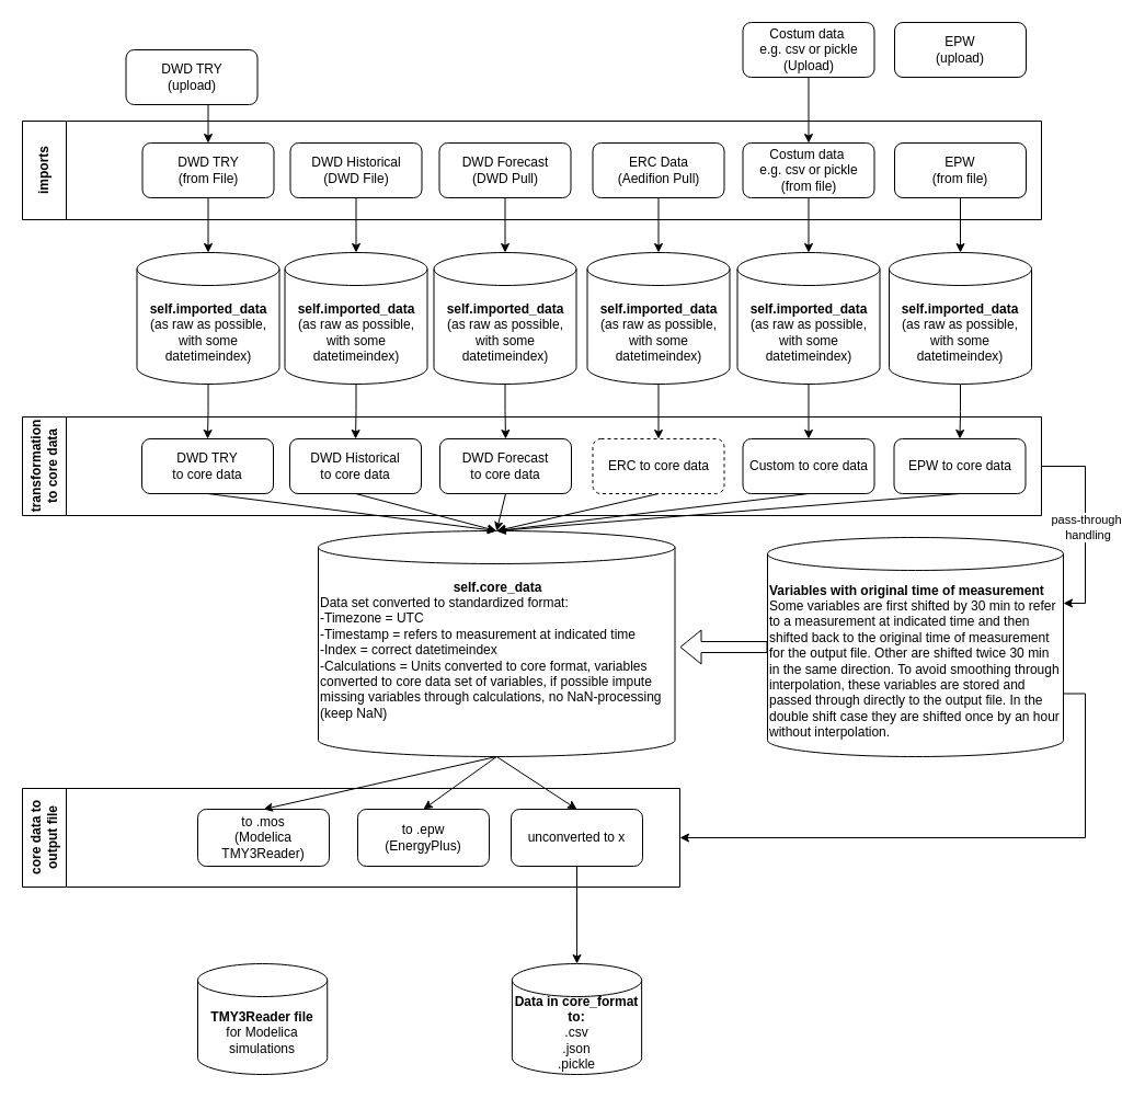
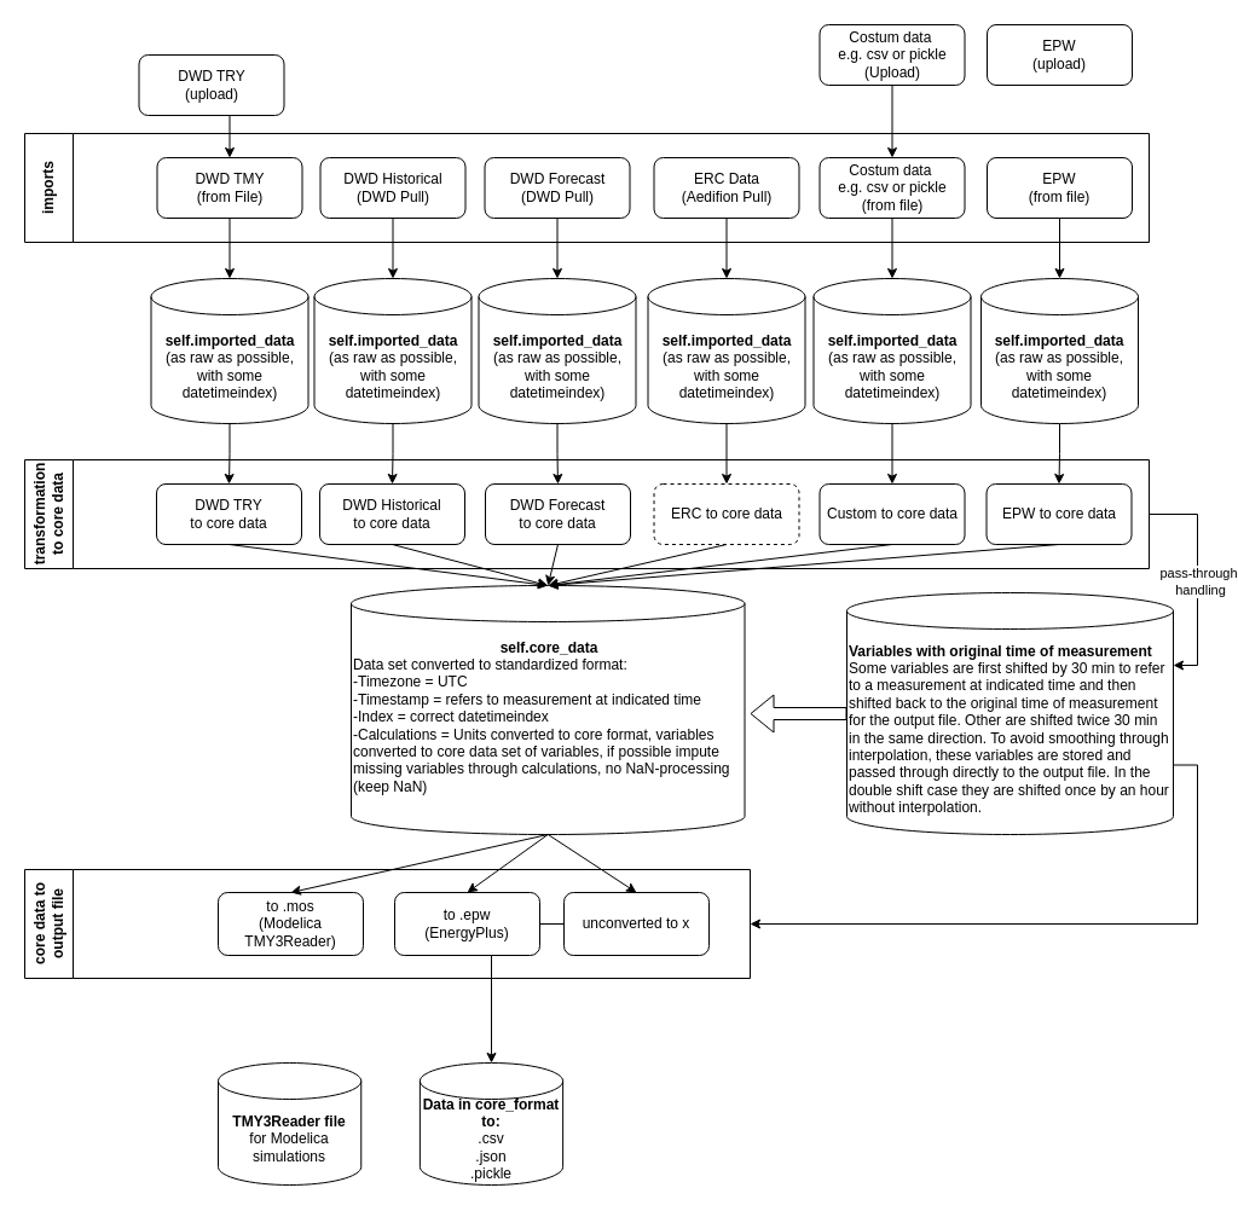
- <mxCell id="8" value="DWD TRY&lt;br&gt;(from File)" style="rounded=1;whiteSpace=wrap;html=1;fontSize=12;glass=0;strokeWidth=1;shadow=0;" parent="1" vertex="1"><mxGeometry x="129.5" y="130" width="120" height="50" as="geometry" /></mxCell>
+ <mxCell id="8" value="DWD TMY&lt;br&gt;(from File)" style="rounded=1;whiteSpace=wrap;html=1;fontSize=12;glass=0;strokeWidth=1;shadow=0;" parent="1" vertex="1"><mxGeometry x="129.5" y="130" width="120" height="50" as="geometry" /></mxCell>
- <mxCell id="6" value="DWD Historical&lt;br&gt;(DWD File)" style="rounded=1;whiteSpace=wrap;html=1;fontSize=12;glass=0;strokeWidth=1;shadow=0;" parent="1" vertex="1"><mxGeometry x="264.5" y="130" width="120" height="50" as="geometry" /></mxCell>
+ <mxCell id="6" value="DWD Historical&lt;br&gt;(DWD Pull)" style="rounded=1;whiteSpace=wrap;html=1;fontSize=12;glass=0;strokeWidth=1;shadow=0;" parent="1" vertex="1"><mxGeometry x="264.5" y="130" width="120" height="50" as="geometry" /></mxCell>
- <mxCell id="27" value="&lt;b&gt;Data in core_format to:&lt;br&gt;&lt;/b&gt;.csv&lt;br&gt;.json&lt;br&gt;.pickle&lt;b&gt;&lt;br&gt;&lt;/b&gt;" style="shape=cylinder3;whiteSpace=wrap;html=1;boundedLbl=1;backgroundOutline=1;size=15;" parent="1" vertex="1"><mxGeometry x="466.88" y="879" width="118.25" height="101" as="geometry" /></mxCell>
+ <mxCell id="27" value="&lt;b&gt;Data in core_format to:&lt;br&gt;&lt;/b&gt;.csv&lt;br&gt;.json&lt;br&gt;.pickle&lt;b&gt;&lt;br&gt;&lt;/b&gt;" style="shape=cylinder3;whiteSpace=wrap;html=1;boundedLbl=1;backgroundOutline=1;size=15;" parent="1" vertex="1"><mxGeometry x="346.88" y="879" width="118.25" height="101" as="geometry" /></mxCell>
